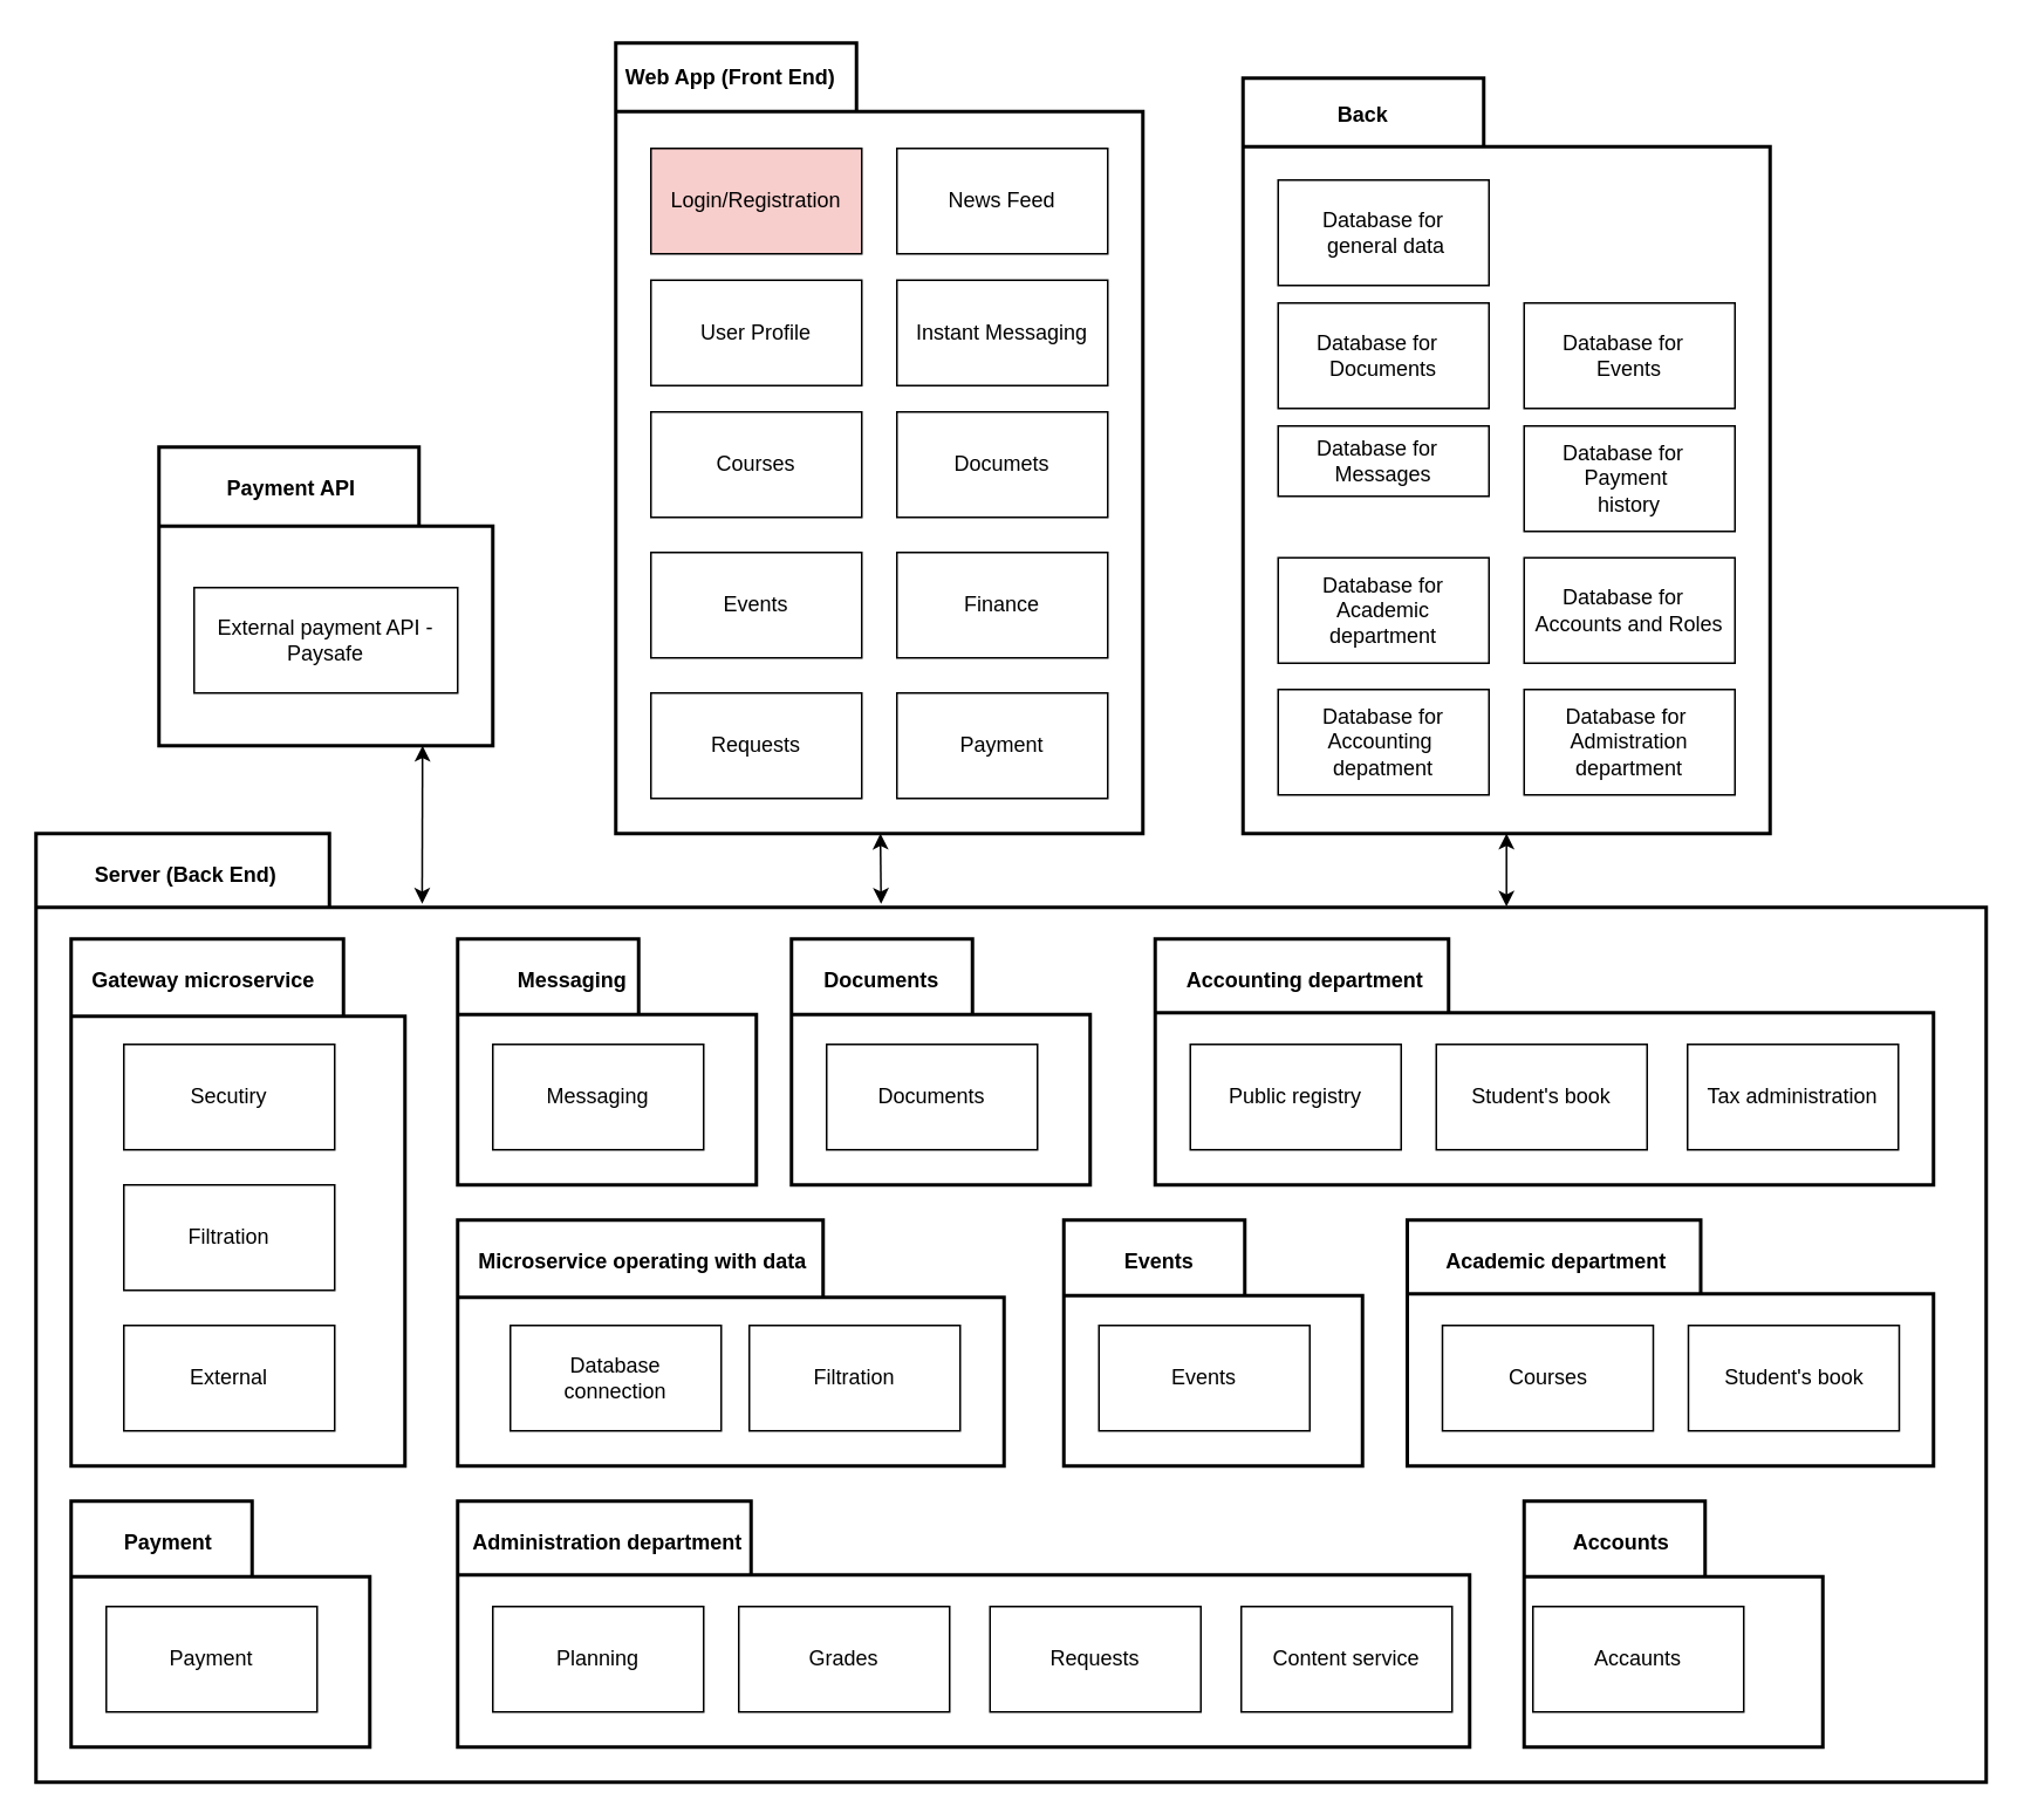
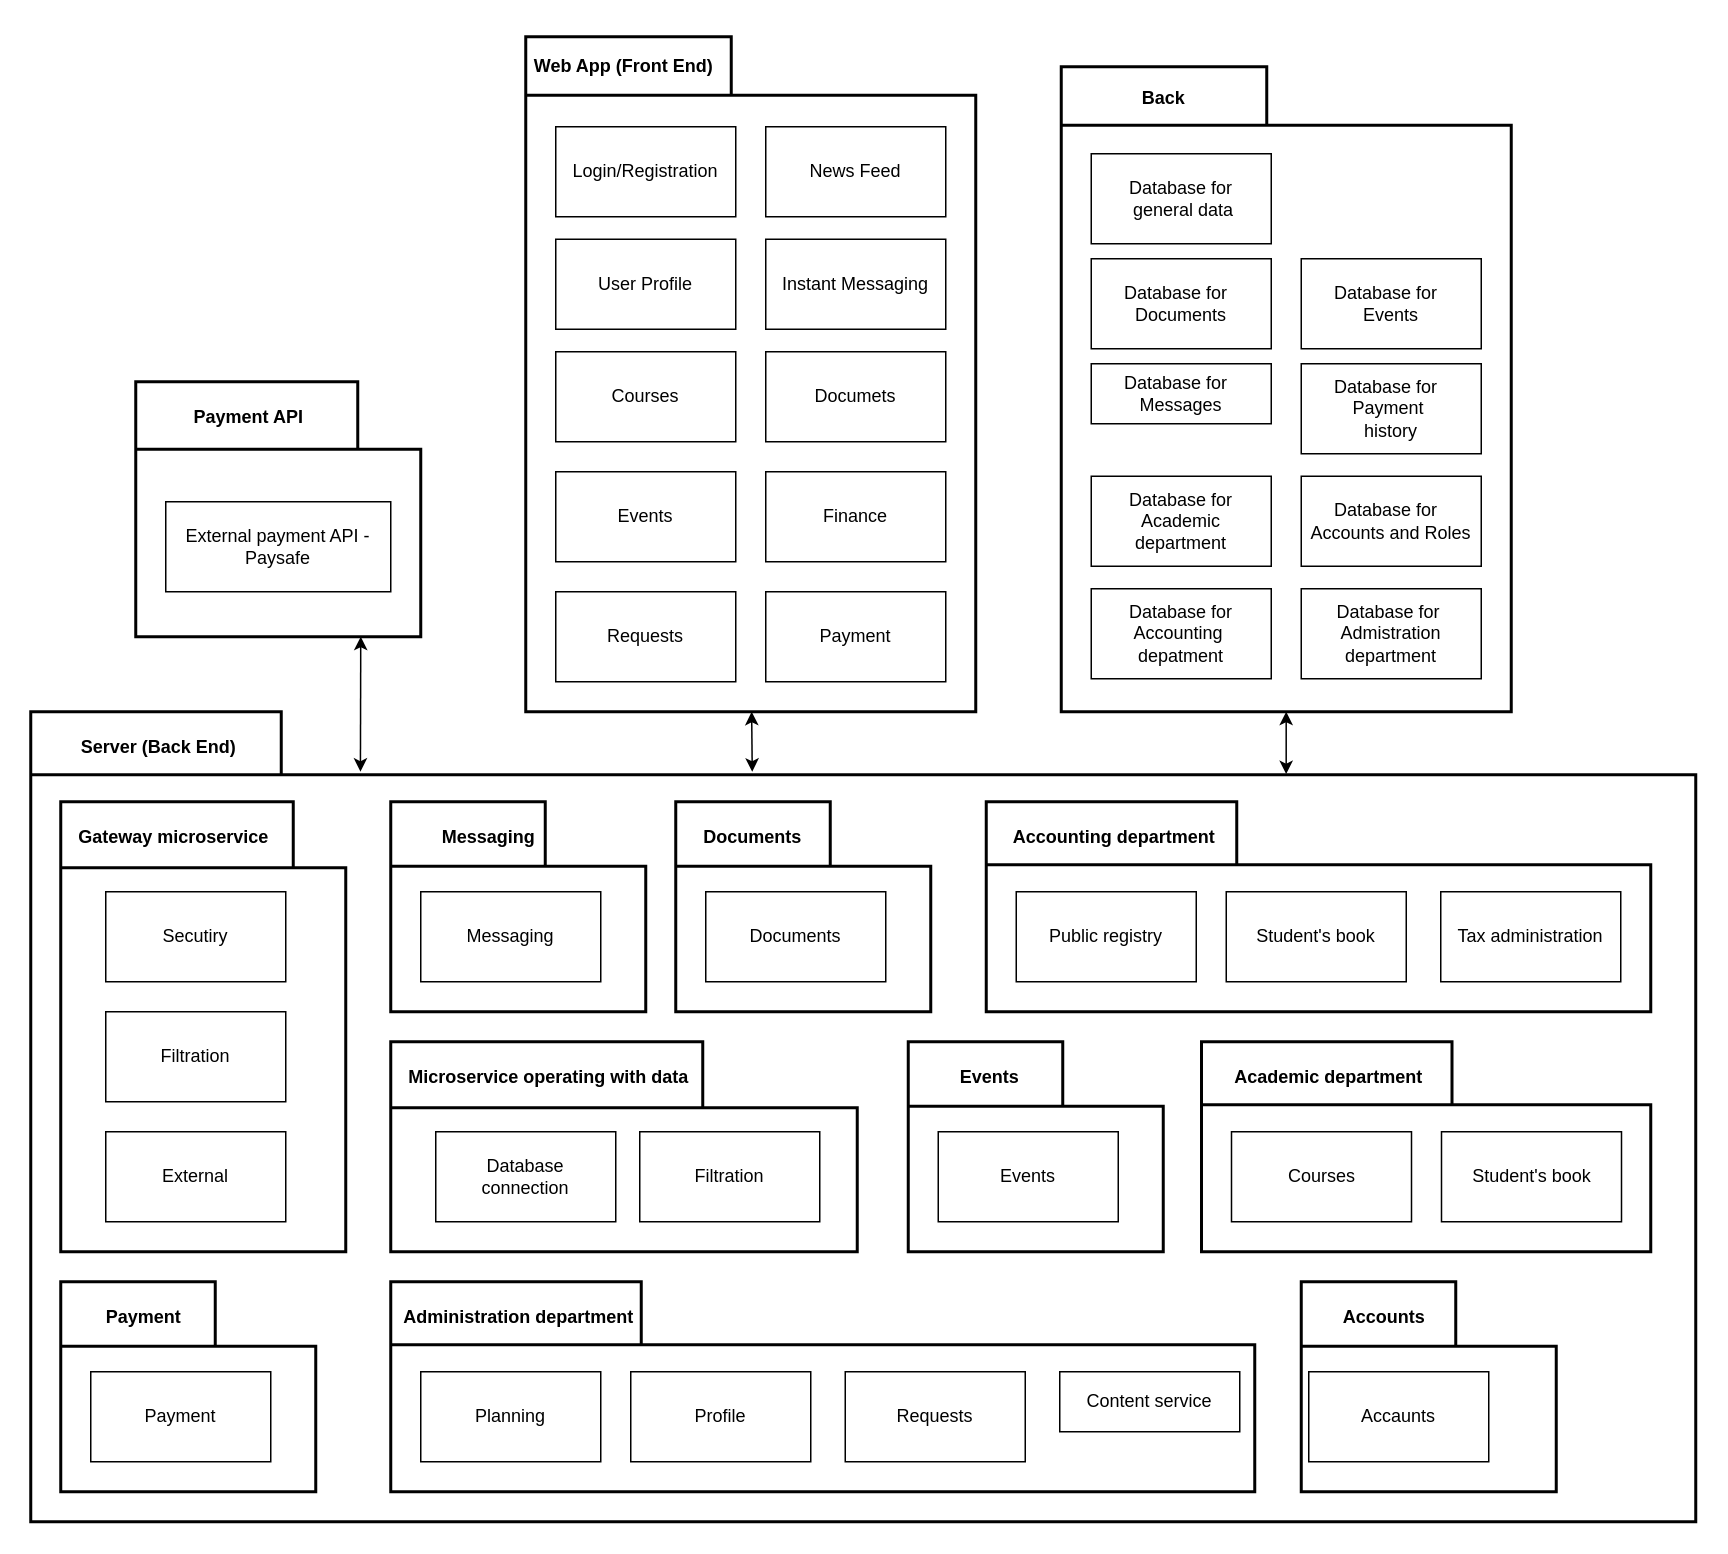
- <mxCell id="4" value="Login/Registration" style="rounded=0;whiteSpace=wrap;html=1;fillColor=#f8cecc;" parent="1" vertex="1"><mxGeometry x="370" y="84" width="120" height="60" as="geometry" /></mxCell>
+ <mxCell id="4" value="Login/Registration" style="rounded=0;whiteSpace=wrap;html=1;" parent="1" vertex="1"><mxGeometry x="370" y="84" width="120" height="60" as="geometry" /></mxCell>
- <mxCell id="53" value="Grades" style="rounded=0;whiteSpace=wrap;html=1;" parent="1" vertex="1"><mxGeometry x="420" y="914" width="120" height="60" as="geometry" /></mxCell>
+ <mxCell id="53" value="Profile" style="rounded=0;whiteSpace=wrap;html=1;" parent="1" vertex="1"><mxGeometry x="420" y="914" width="120" height="60" as="geometry" /></mxCell>
- <mxCell id="62" value="Content service" style="rounded=0;whiteSpace=wrap;html=1;" parent="1" vertex="1"><mxGeometry x="706" y="914" width="120" height="60" as="geometry" /></mxCell>
+ <mxCell id="62" value="Content service" style="rounded=0;whiteSpace=wrap;html=1;" parent="1" vertex="1"><mxGeometry x="706" y="914" width="120" height="40" as="geometry" /></mxCell>
